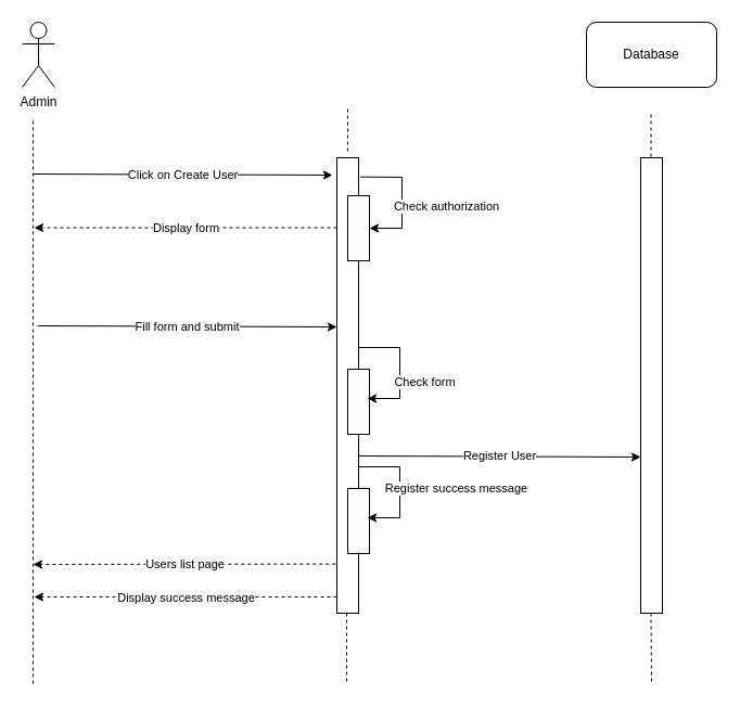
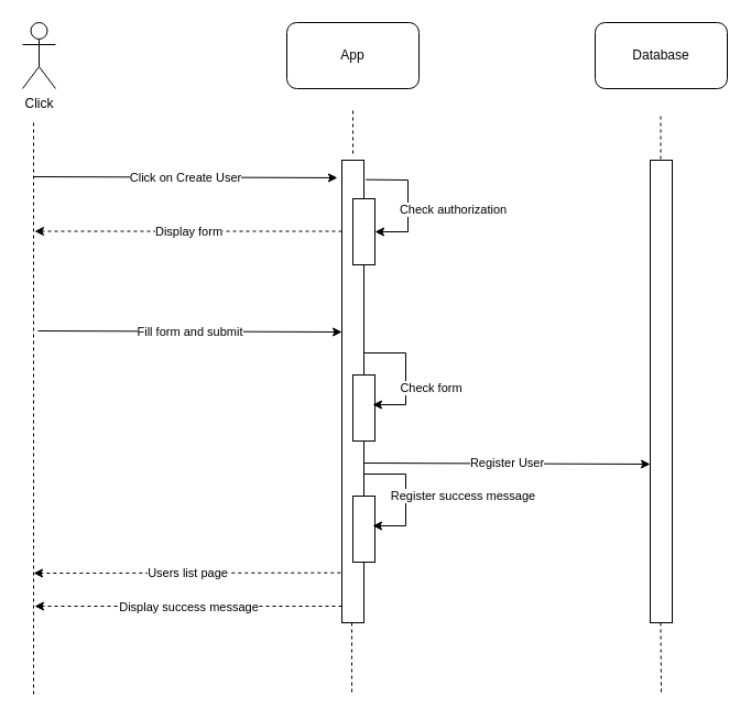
+ <mxCell id="3" value="App" style="rounded=1;whiteSpace=wrap;html=1;" vertex="1" parent="1"><mxGeometry x="260" y="20" width="120" height="60" as="geometry" /></mxCell>
- <mxCell id="2" value="Admin" style="shape=umlActor;verticalLabelPosition=bottom;verticalAlign=top;html=1;outlineConnect=0;" vertex="1" parent="1"><mxGeometry x="20" y="20" width="30" height="60" as="geometry" /></mxCell>
+ <mxCell id="2" value="Click" style="shape=umlActor;verticalLabelPosition=bottom;verticalAlign=top;html=1;outlineConnect=0;" vertex="1" parent="1"><mxGeometry x="20" y="20" width="30" height="60" as="geometry" /></mxCell>
